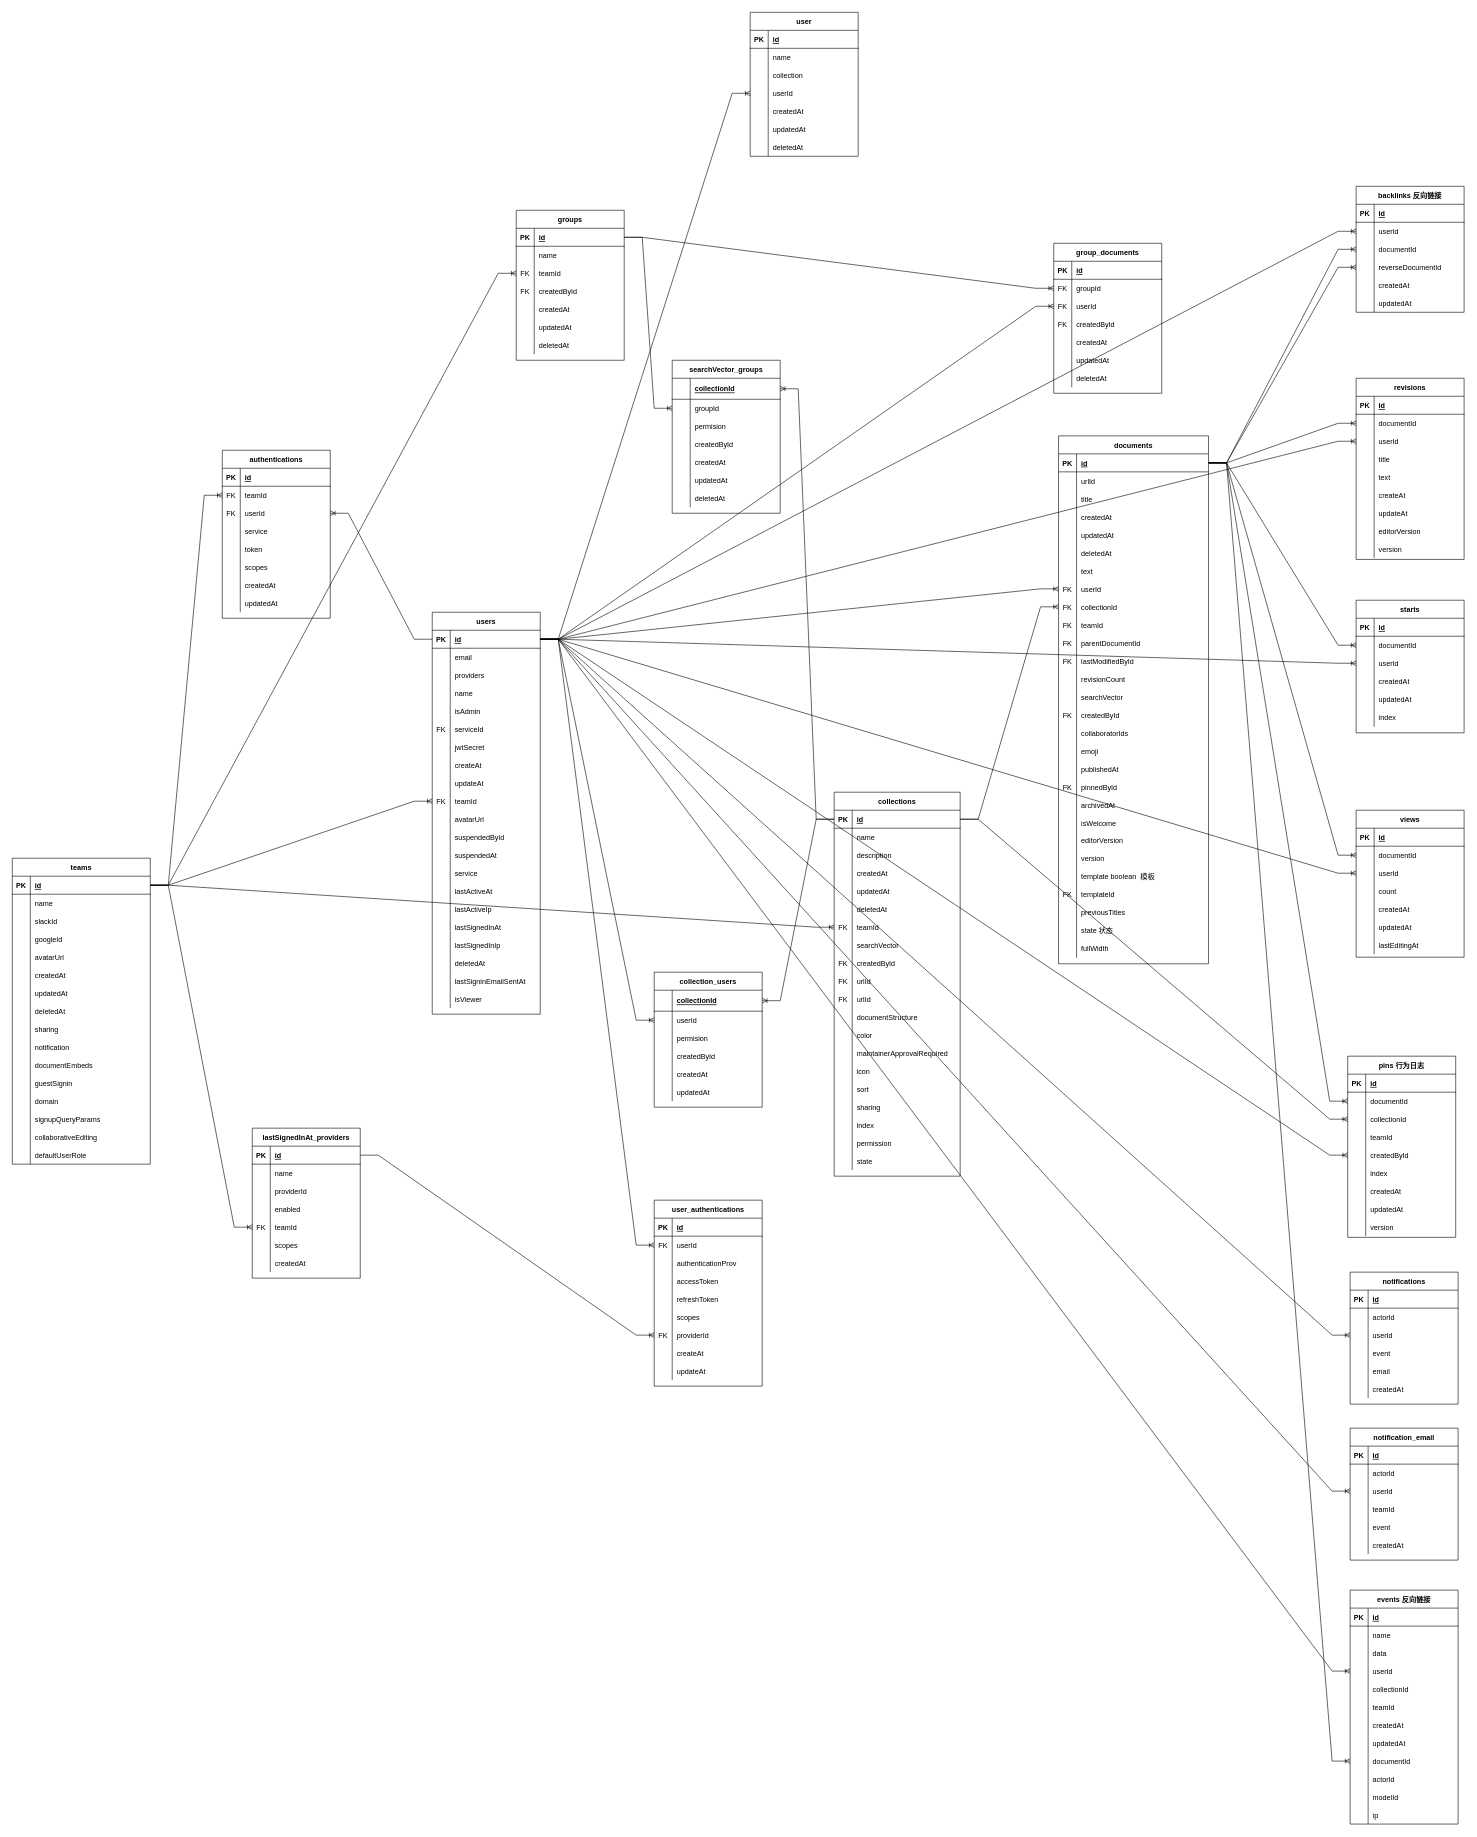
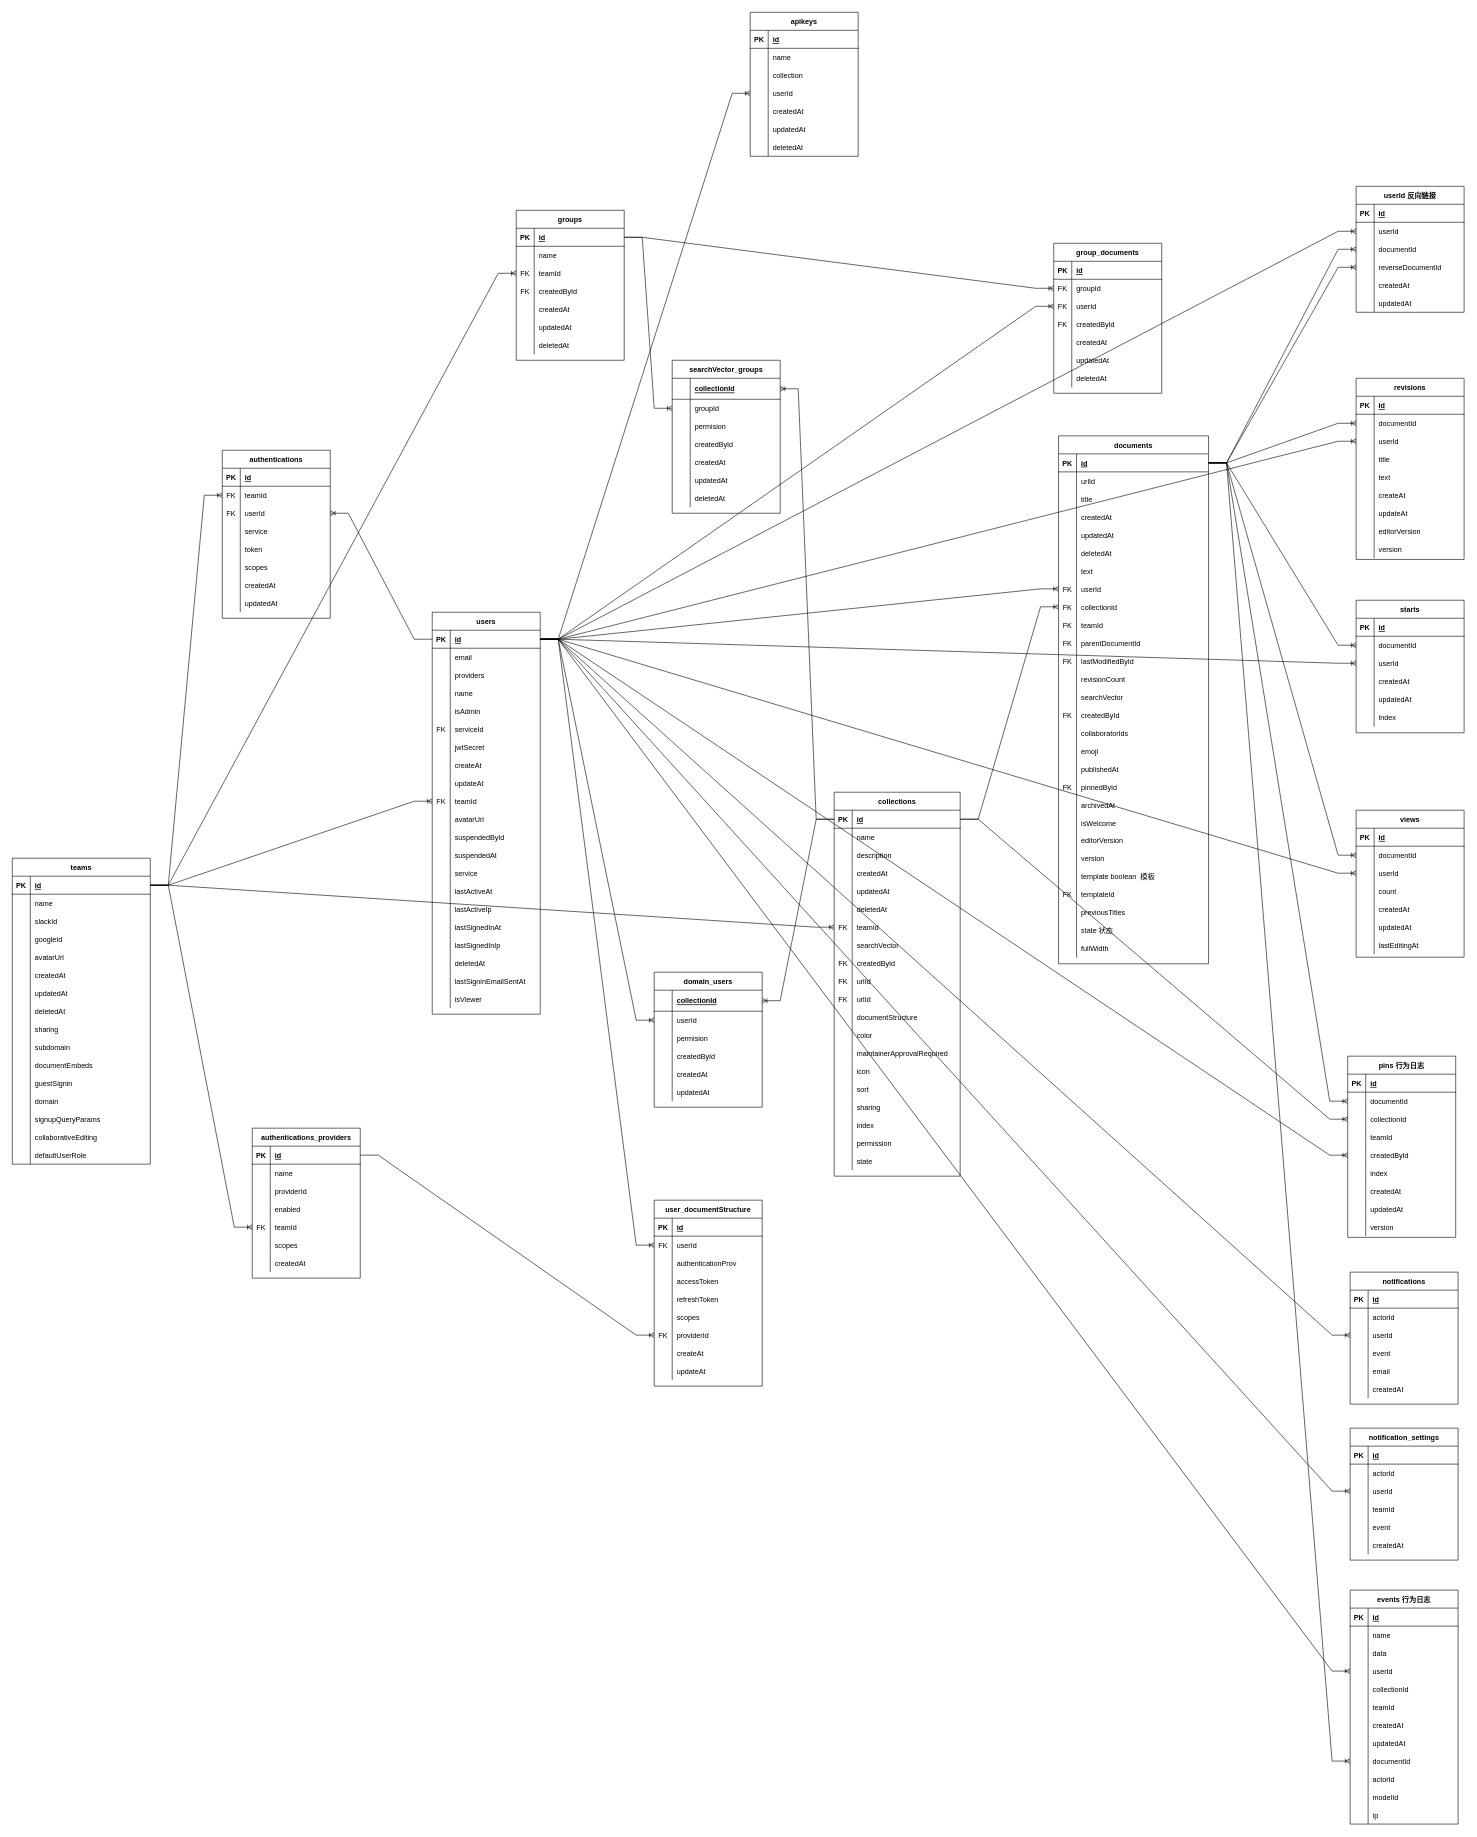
- <mxCell id="644" value="user" style="shape=table;startSize=30;container=1;collapsible=1;childLayout=tableLayout;fixedRows=1;rowLines=0;fontStyle=1;align=center;resizeLast=1;" vertex="1" parent="1"><mxGeometry x="1250" y="20" width="180" height="240" as="geometry" /></mxCell>
+ <mxCell id="644" value="apikeys" style="shape=table;startSize=30;container=1;collapsible=1;childLayout=tableLayout;fixedRows=1;rowLines=0;fontStyle=1;align=center;resizeLast=1;" vertex="1" parent="1"><mxGeometry x="1250" y="20" width="180" height="240" as="geometry" /></mxCell>
- <mxCell id="622" value="backlinks 反向链接" style="shape=table;startSize=30;container=1;collapsible=1;childLayout=tableLayout;fixedRows=1;rowLines=0;fontStyle=1;align=center;resizeLast=1;" vertex="1" parent="1"><mxGeometry x="2260" y="310" width="180" height="210" as="geometry" /></mxCell>
+ <mxCell id="622" value="userId 反向链接" style="shape=table;startSize=30;container=1;collapsible=1;childLayout=tableLayout;fixedRows=1;rowLines=0;fontStyle=1;align=center;resizeLast=1;" vertex="1" parent="1"><mxGeometry x="2260" y="310" width="180" height="210" as="geometry" /></mxCell>
- <mxCell id="414" value="collection_users" style="shape=table;startSize=30;container=1;collapsible=1;childLayout=tableLayout;fixedRows=1;rowLines=0;fontStyle=1;align=center;resizeLast=1;" vertex="1" parent="1"><mxGeometry x="1090" y="1620" width="180" height="225" as="geometry" /></mxCell>
+ <mxCell id="414" value="domain_users" style="shape=table;startSize=30;container=1;collapsible=1;childLayout=tableLayout;fixedRows=1;rowLines=0;fontStyle=1;align=center;resizeLast=1;" vertex="1" parent="1"><mxGeometry x="1090" y="1620" width="180" height="225" as="geometry" /></mxCell>
- <mxCell id="146" value="notification" style="shape=partialRectangle;connectable=0;fillColor=none;top=0;left=0;bottom=0;right=0;align=left;spacingLeft=6;overflow=hidden;" vertex="1" parent="144"><mxGeometry x="30" width="200" height="30" as="geometry"><mxRectangle width="200" height="30" as="alternateBounds" /></mxGeometry></mxCell>
+ <mxCell id="146" value="subdomain" style="shape=partialRectangle;connectable=0;fillColor=none;top=0;left=0;bottom=0;right=0;align=left;spacingLeft=6;overflow=hidden;" vertex="1" parent="144"><mxGeometry x="30" width="200" height="30" as="geometry"><mxRectangle width="200" height="30" as="alternateBounds" /></mxGeometry></mxCell>
- <mxCell id="94" value="lastSignedInAt_providers" style="shape=table;startSize=30;container=1;collapsible=1;childLayout=tableLayout;fixedRows=1;rowLines=0;fontStyle=1;align=center;resizeLast=1;" vertex="1" parent="1"><mxGeometry x="420" y="1880" width="180" height="250" as="geometry" /></mxCell>
+ <mxCell id="94" value="authentications_providers" style="shape=table;startSize=30;container=1;collapsible=1;childLayout=tableLayout;fixedRows=1;rowLines=0;fontStyle=1;align=center;resizeLast=1;" vertex="1" parent="1"><mxGeometry x="420" y="1880" width="180" height="250" as="geometry" /></mxCell>
- <mxCell id="66" value="user_authentications" style="shape=table;startSize=30;container=1;collapsible=1;childLayout=tableLayout;fixedRows=1;rowLines=0;fontStyle=1;align=center;resizeLast=1;" vertex="1" parent="1"><mxGeometry x="1090" y="2000" width="180" height="310" as="geometry"><mxRectangle x="1230" y="1360" width="150" height="30" as="alternateBounds" /></mxGeometry></mxCell>
+ <mxCell id="66" value="user_documentStructure" style="shape=table;startSize=30;container=1;collapsible=1;childLayout=tableLayout;fixedRows=1;rowLines=0;fontStyle=1;align=center;resizeLast=1;" vertex="1" parent="1"><mxGeometry x="1090" y="2000" width="180" height="310" as="geometry"><mxRectangle x="1230" y="1360" width="150" height="30" as="alternateBounds" /></mxGeometry></mxCell>
- <mxCell id="562" value="notification_email" style="shape=table;startSize=30;container=1;collapsible=1;childLayout=tableLayout;fixedRows=1;rowLines=0;fontStyle=1;align=center;resizeLast=1;" vertex="1" parent="1"><mxGeometry x="2250" y="2380" width="180" height="220" as="geometry" /></mxCell>
+ <mxCell id="562" value="notification_settings" style="shape=table;startSize=30;container=1;collapsible=1;childLayout=tableLayout;fixedRows=1;rowLines=0;fontStyle=1;align=center;resizeLast=1;" vertex="1" parent="1"><mxGeometry x="2250" y="2380" width="180" height="220" as="geometry" /></mxCell>
- <mxCell id="581" value="events 反向链接" style="shape=table;startSize=30;container=1;collapsible=1;childLayout=tableLayout;fixedRows=1;rowLines=0;fontStyle=1;align=center;resizeLast=1;" vertex="1" parent="1"><mxGeometry x="2250" y="2650" width="180" height="390" as="geometry" /></mxCell>
+ <mxCell id="581" value="events 行为日志" style="shape=table;startSize=30;container=1;collapsible=1;childLayout=tableLayout;fixedRows=1;rowLines=0;fontStyle=1;align=center;resizeLast=1;" vertex="1" parent="1"><mxGeometry x="2250" y="2650" width="180" height="390" as="geometry" /></mxCell>
